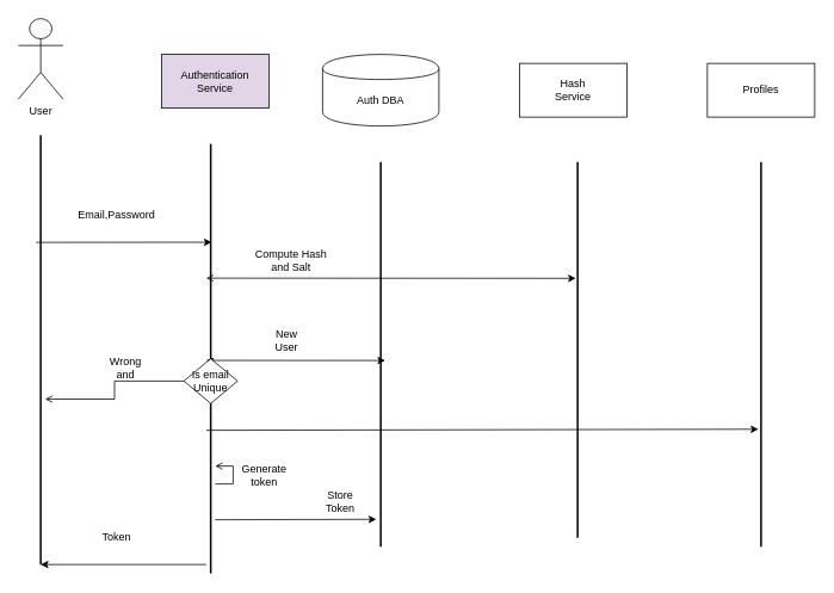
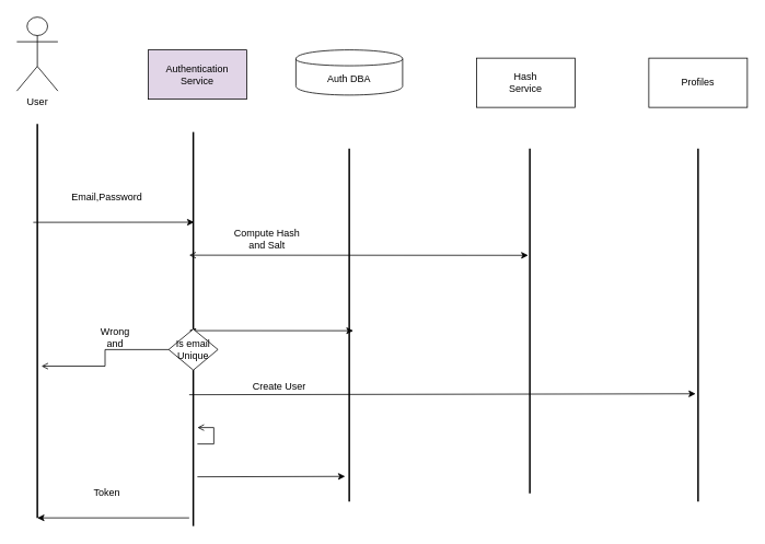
- <mxCell id="6" value="Auth DBA" style="shape=cylinder;whiteSpace=wrap;html=1;boundedLbl=1;backgroundOutline=1;" vertex="1" parent="1"><mxGeometry x="360" y="60" width="130" height="80" as="geometry" /></mxCell>
+ <mxCell id="6" value="Auth DBA" style="shape=cylinder;whiteSpace=wrap;html=1;boundedLbl=1;backgroundOutline=1;" vertex="1" parent="1"><mxGeometry x="360" y="60" width="130" height="55" as="geometry" /></mxCell>
- <mxCell id="20" value="New User" style="text;html=1;strokeColor=none;fillColor=none;align=center;verticalAlign=middle;whiteSpace=wrap;rounded=0;" vertex="1" parent="1"><mxGeometry x="300" y="370" width="40" height="20" as="geometry" /></mxCell>
+ <mxCell id="26" value="Create User" style="text;html=1;strokeColor=none;fillColor=none;align=center;verticalAlign=middle;whiteSpace=wrap;rounded=0;" vertex="1" parent="1"><mxGeometry x="300" y="460" width="80" height="20" as="geometry" /></mxCell>
- <mxCell id="12" value="Generate token" style="text;html=1;strokeColor=none;fillColor=none;align=center;verticalAlign=middle;whiteSpace=wrap;rounded=0;" vertex="1" parent="1"><mxGeometry x="275" y="520" width="40" height="20" as="geometry" /></mxCell>
- <mxCell id="14" value="Store Token&lt;br&gt;" style="text;html=1;strokeColor=none;fillColor=none;align=center;verticalAlign=middle;whiteSpace=wrap;rounded=0;" vertex="1" parent="1"><mxGeometry x="360" y="550" width="40" height="20" as="geometry" /></mxCell>
